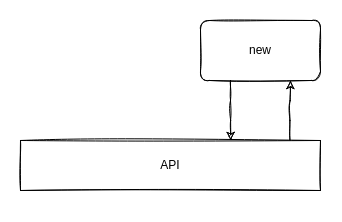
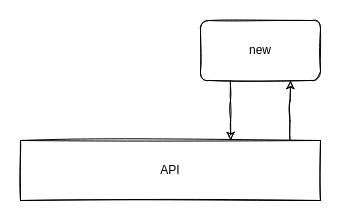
- <mxCell id="2" value="API" style="rounded=0;whiteSpace=wrap;html=1;sketch=1;" parent="1" vertex="1"><mxGeometry x="20" y="140" width="300" height="50" as="geometry" /></mxCell>
+ <mxCell id="2" value="API" style="rounded=0;whiteSpace=wrap;html=1;sketch=1;" parent="1" vertex="1"><mxGeometry x="20" y="140" width="300" height="60" as="geometry" /></mxCell>
